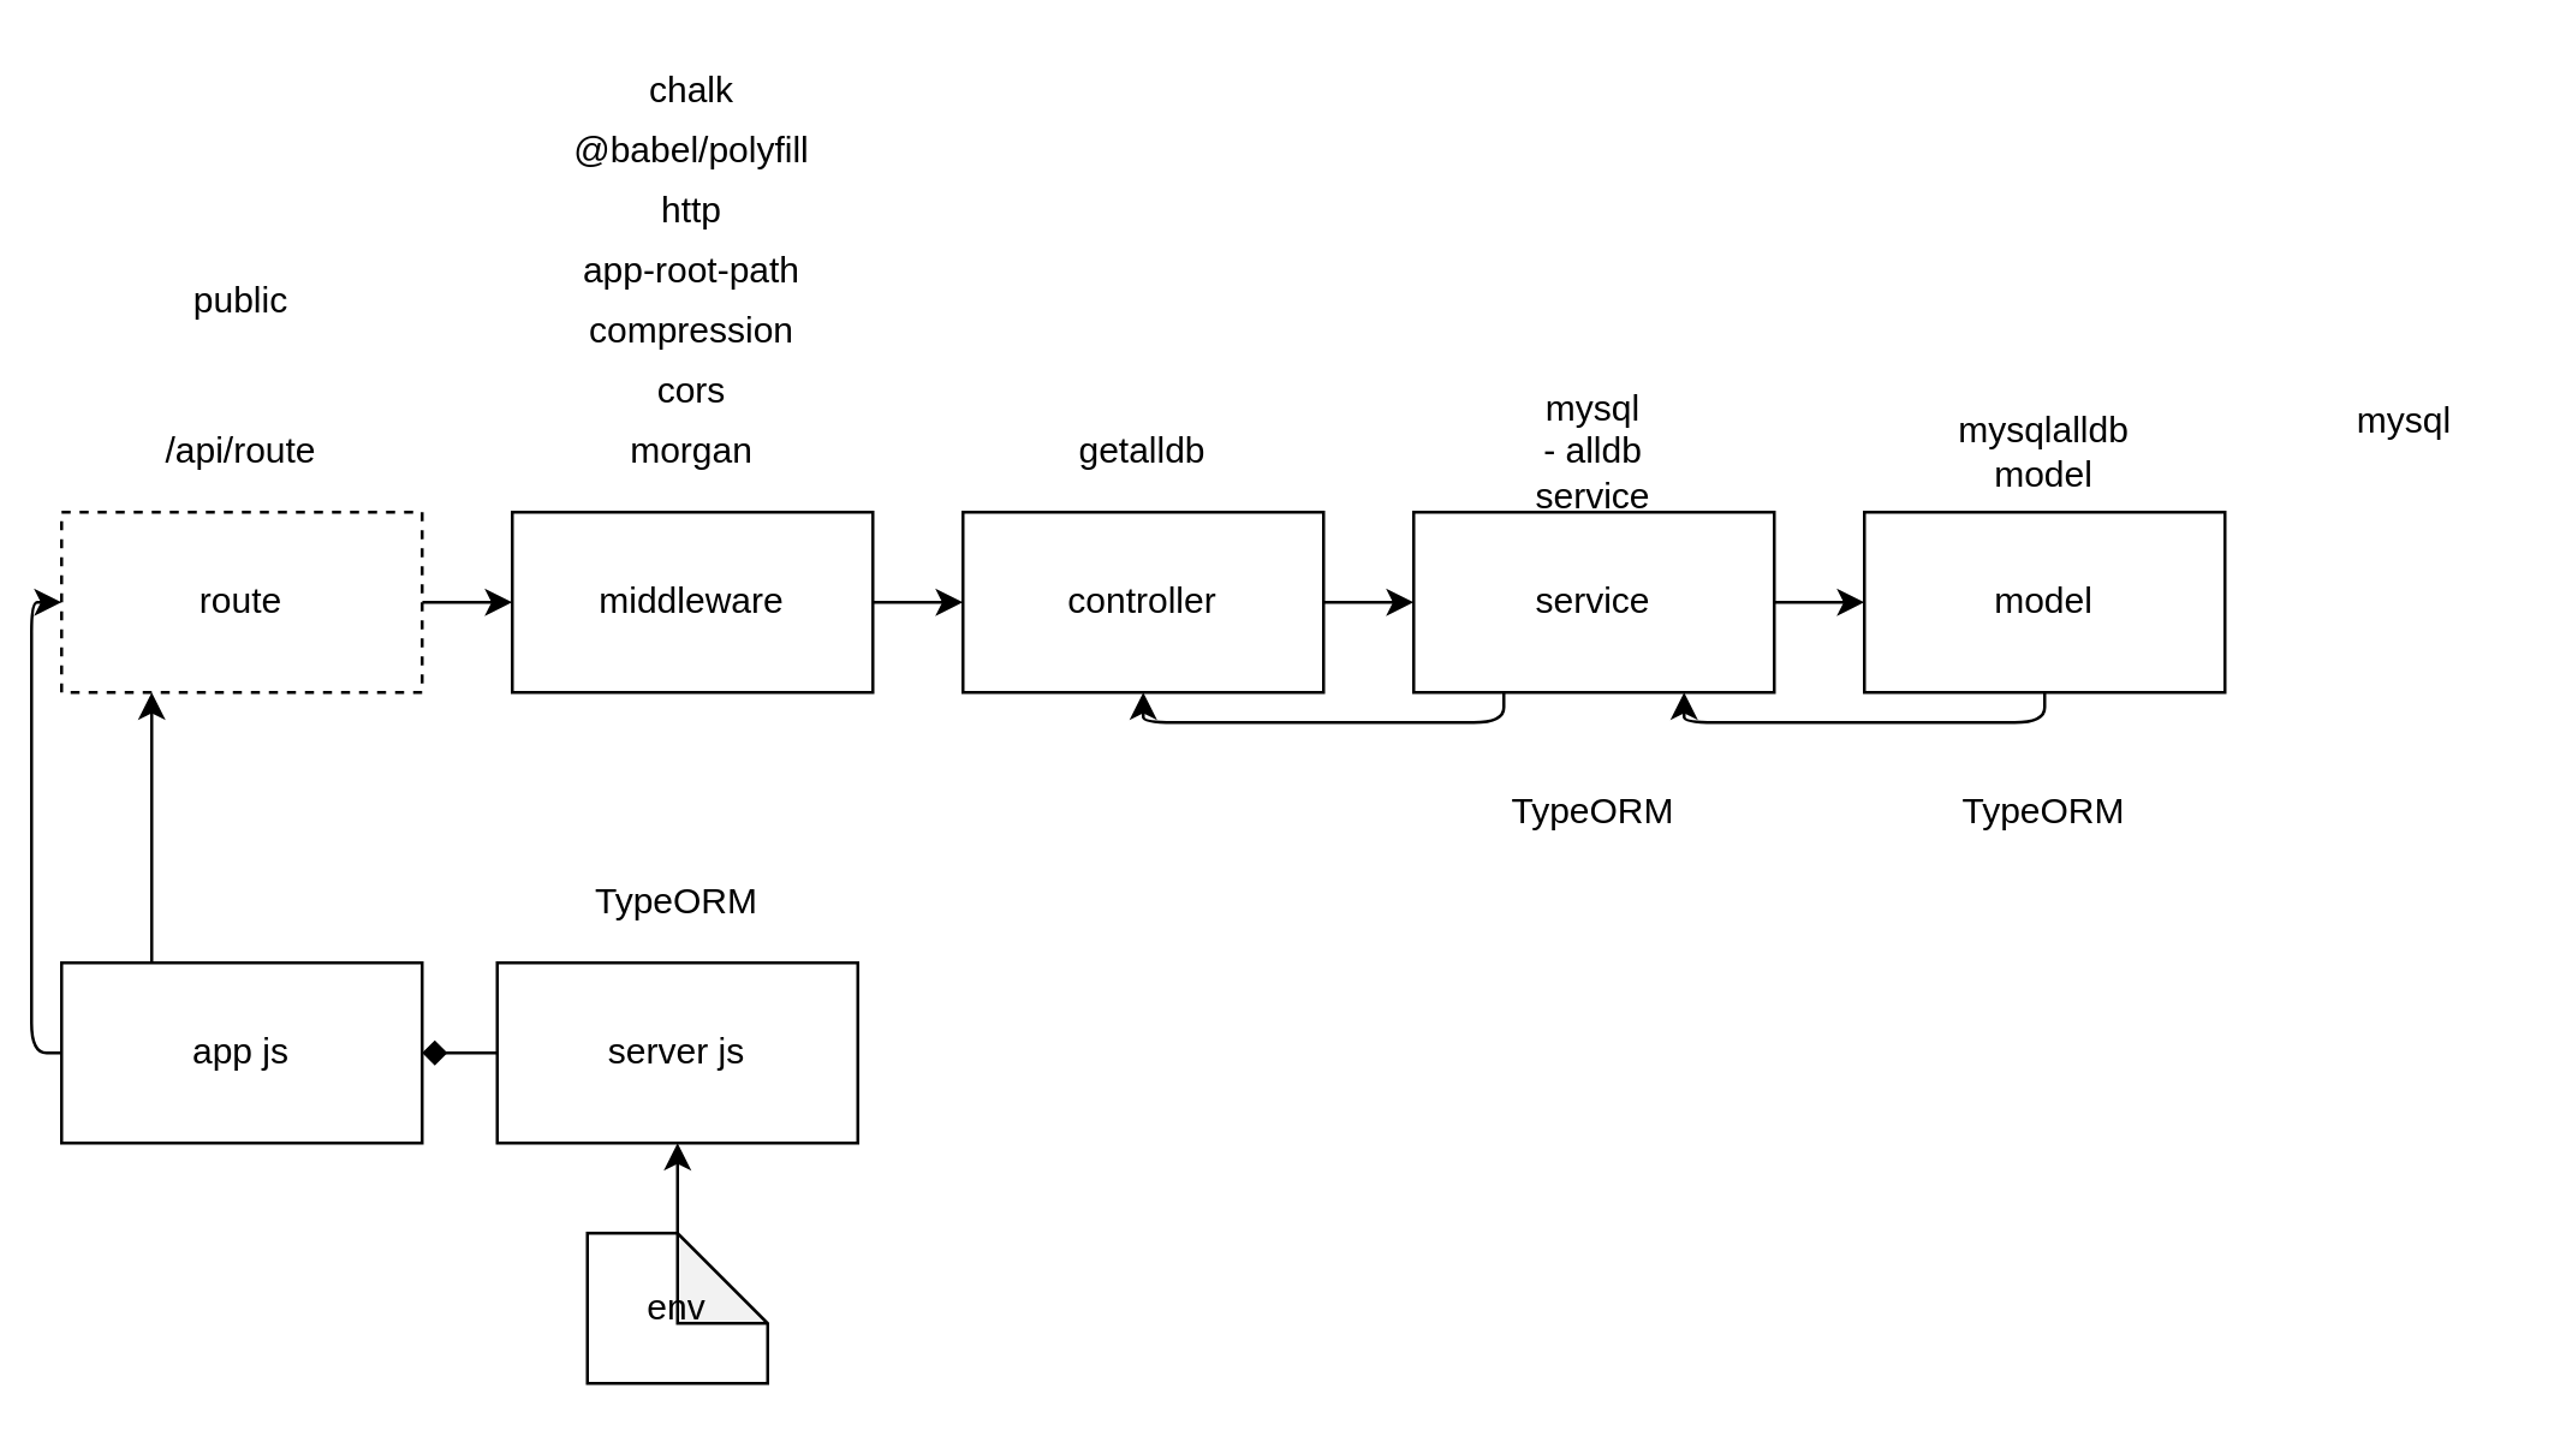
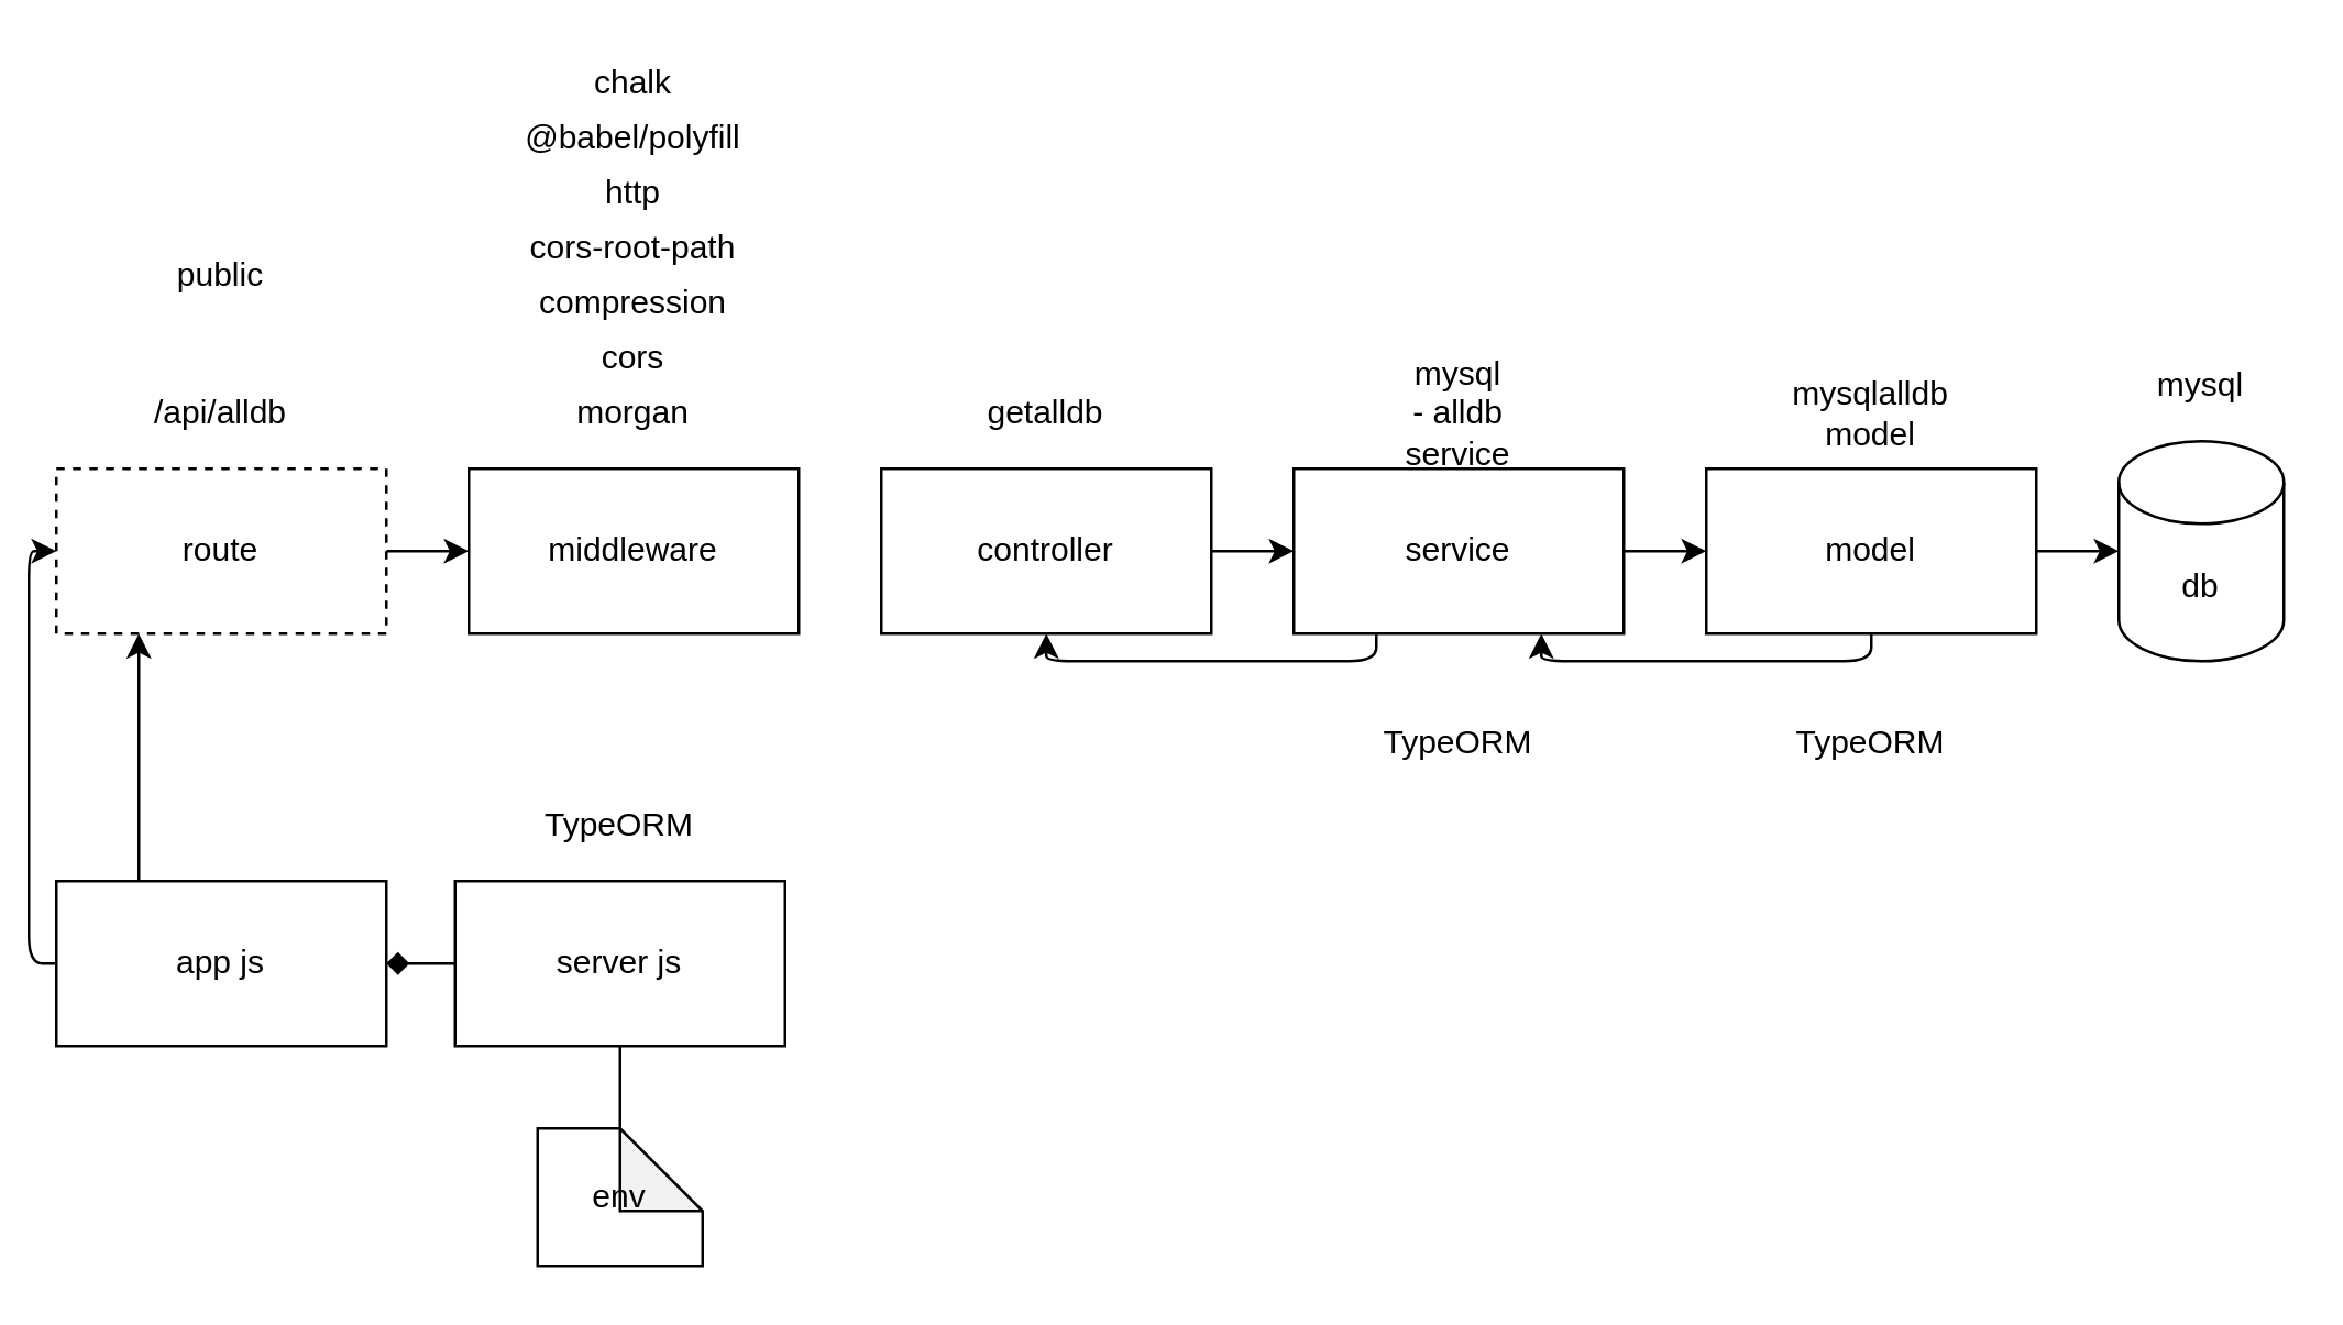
- <mxCell id="20" value="app-root-path" style="text;html=1;strokeColor=none;fillColor=none;align=center;verticalAlign=middle;whiteSpace=wrap;rounded=0;" parent="1" vertex="1"><mxGeometry x="175" y="80" width="110" height="20" as="geometry" /></mxCell>
+ <mxCell id="20" value="cors-root-path" style="text;html=1;strokeColor=none;fillColor=none;align=center;verticalAlign=middle;whiteSpace=wrap;rounded=0;" parent="1" vertex="1"><mxGeometry x="175" y="80" width="110" height="20" as="geometry" /></mxCell>
- <mxCell id="16" value="/api/route" style="text;html=1;strokeColor=none;fillColor=none;align=center;verticalAlign=middle;whiteSpace=wrap;rounded=0;" parent="1" vertex="1"><mxGeometry x="60" y="140" width="40" height="20" as="geometry" /></mxCell>
+ <mxCell id="16" value="/api/alldb" style="text;html=1;strokeColor=none;fillColor=none;align=center;verticalAlign=middle;whiteSpace=wrap;rounded=0;" parent="1" vertex="1"><mxGeometry x="60" y="140" width="40" height="20" as="geometry" /></mxCell>
- <mxCell id="4" style="edgeStyle=none;html=1;exitX=1;exitY=0.5;exitDx=0;exitDy=0;entryX=0;entryY=0.5;entryDx=0;entryDy=0;" parent="1" source="5" target="7" edge="1"><mxGeometry relative="1" as="geometry" /></mxCell>
+ <mxCell id="11" style="edgeStyle=none;html=1;exitX=1;exitY=0.5;exitDx=0;exitDy=0;entryX=0;entryY=0.5;entryDx=0;entryDy=0;entryPerimeter=0;" parent="1" source="13" target="14" edge="1"><mxGeometry relative="1" as="geometry" /></mxCell>
+ <mxCell id="14" value="db" style="shape=cylinder3;whiteSpace=wrap;html=1;boundedLbl=1;backgroundOutline=1;size=15;" parent="1" vertex="1"><mxGeometry x="770" y="160" width="60" height="80" as="geometry" /></mxCell>
- <mxCell id="24" style="edgeStyle=orthogonalEdgeStyle;html=1;exitX=0;exitY=0;exitDx=30;exitDy=0;exitPerimeter=0;" parent="1" source="25" target="30" edge="1"><mxGeometry relative="1" as="geometry" /></mxCell>
+ <mxCell id="24" style="edgeStyle=orthogonalEdgeStyle;html=1;exitX=0;exitY=0;exitDx=30;exitDy=0;exitPerimeter=0;endArrow=none;" parent="1" source="25" target="30" edge="1"><mxGeometry relative="1" as="geometry" /></mxCell>
